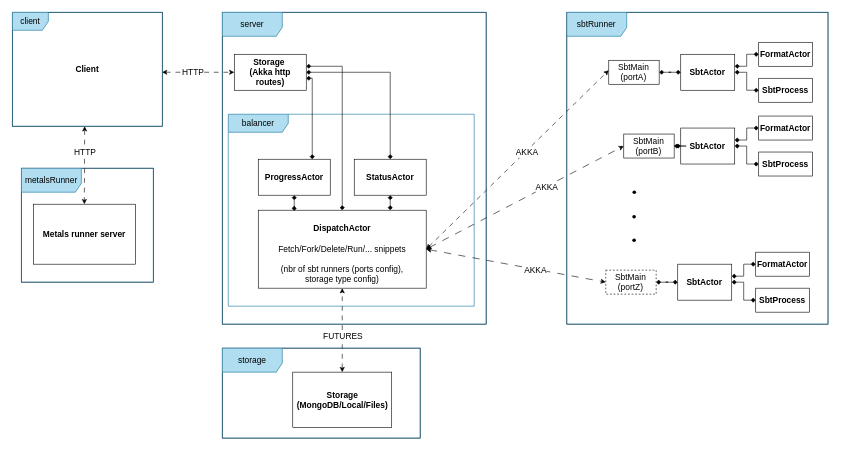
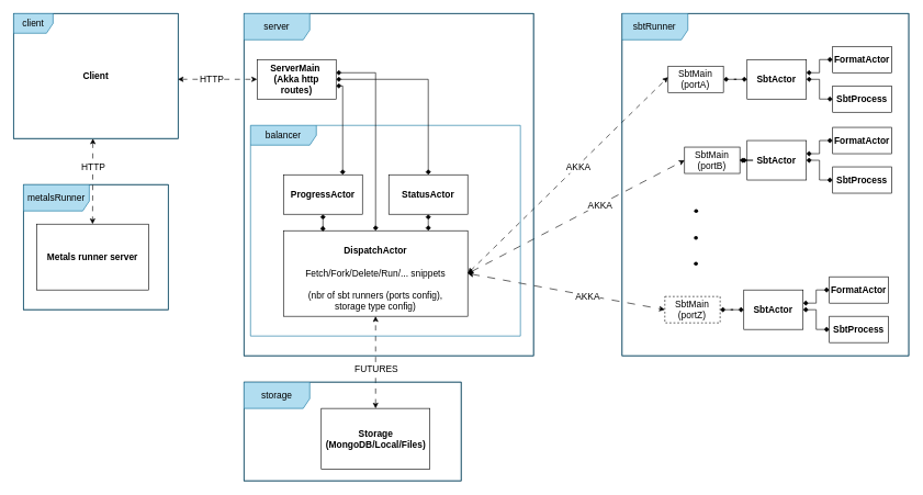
- <mxCell id="31" value="Storage&amp;nbsp;&lt;br style=&quot;border-color: var(--border-color); font-size: 14px;&quot;&gt;(Akka http routes)" style="rounded=0;whiteSpace=wrap;html=1;labelBackgroundColor=none;fontStyle=1;fontSize=14;" parent="1" vertex="1"><mxGeometry x="390" y="90" width="120" height="60" as="geometry" /></mxCell>
+ <mxCell id="31" value="ServerMain&amp;nbsp;&lt;br style=&quot;border-color: var(--border-color); font-size: 14px;&quot;&gt;(Akka http routes)" style="rounded=0;whiteSpace=wrap;html=1;labelBackgroundColor=none;fontStyle=1;fontSize=14;" parent="1" vertex="1"><mxGeometry x="390" y="90" width="120" height="60" as="geometry" /></mxCell>
